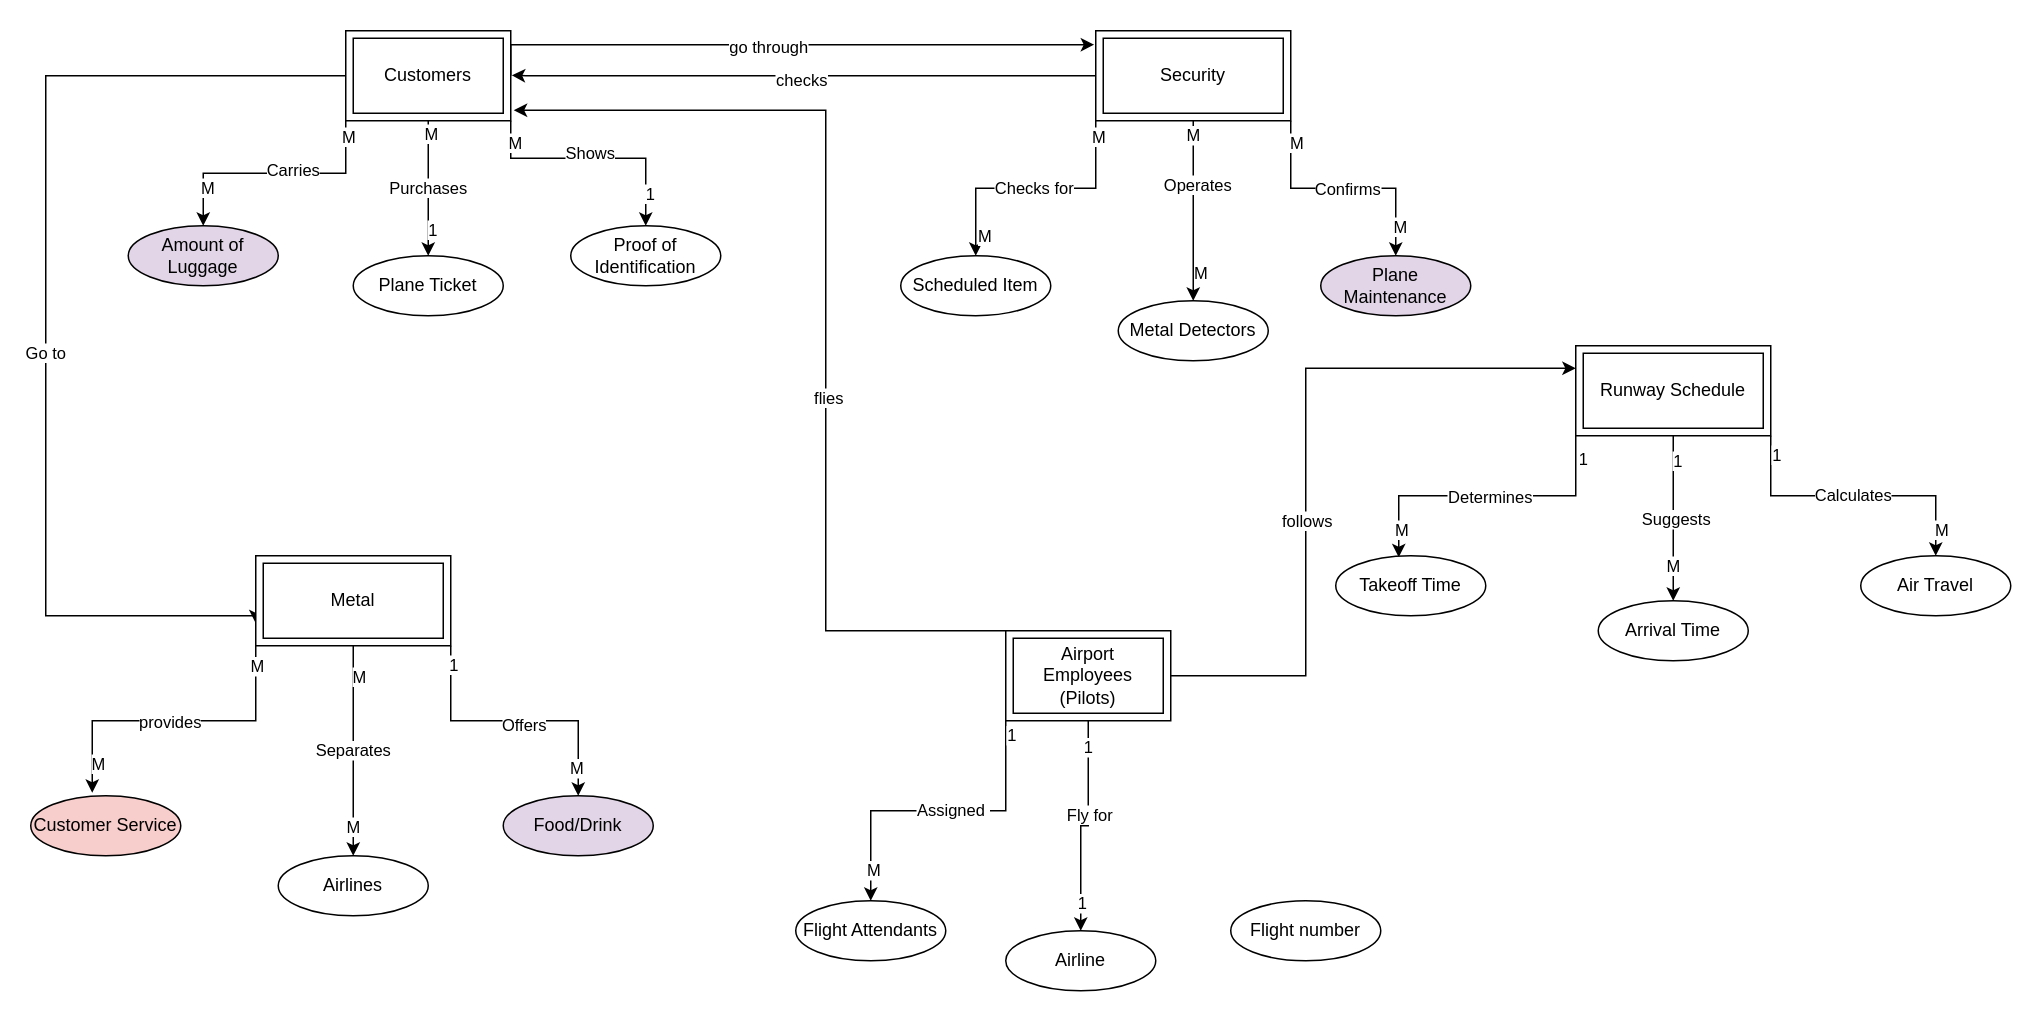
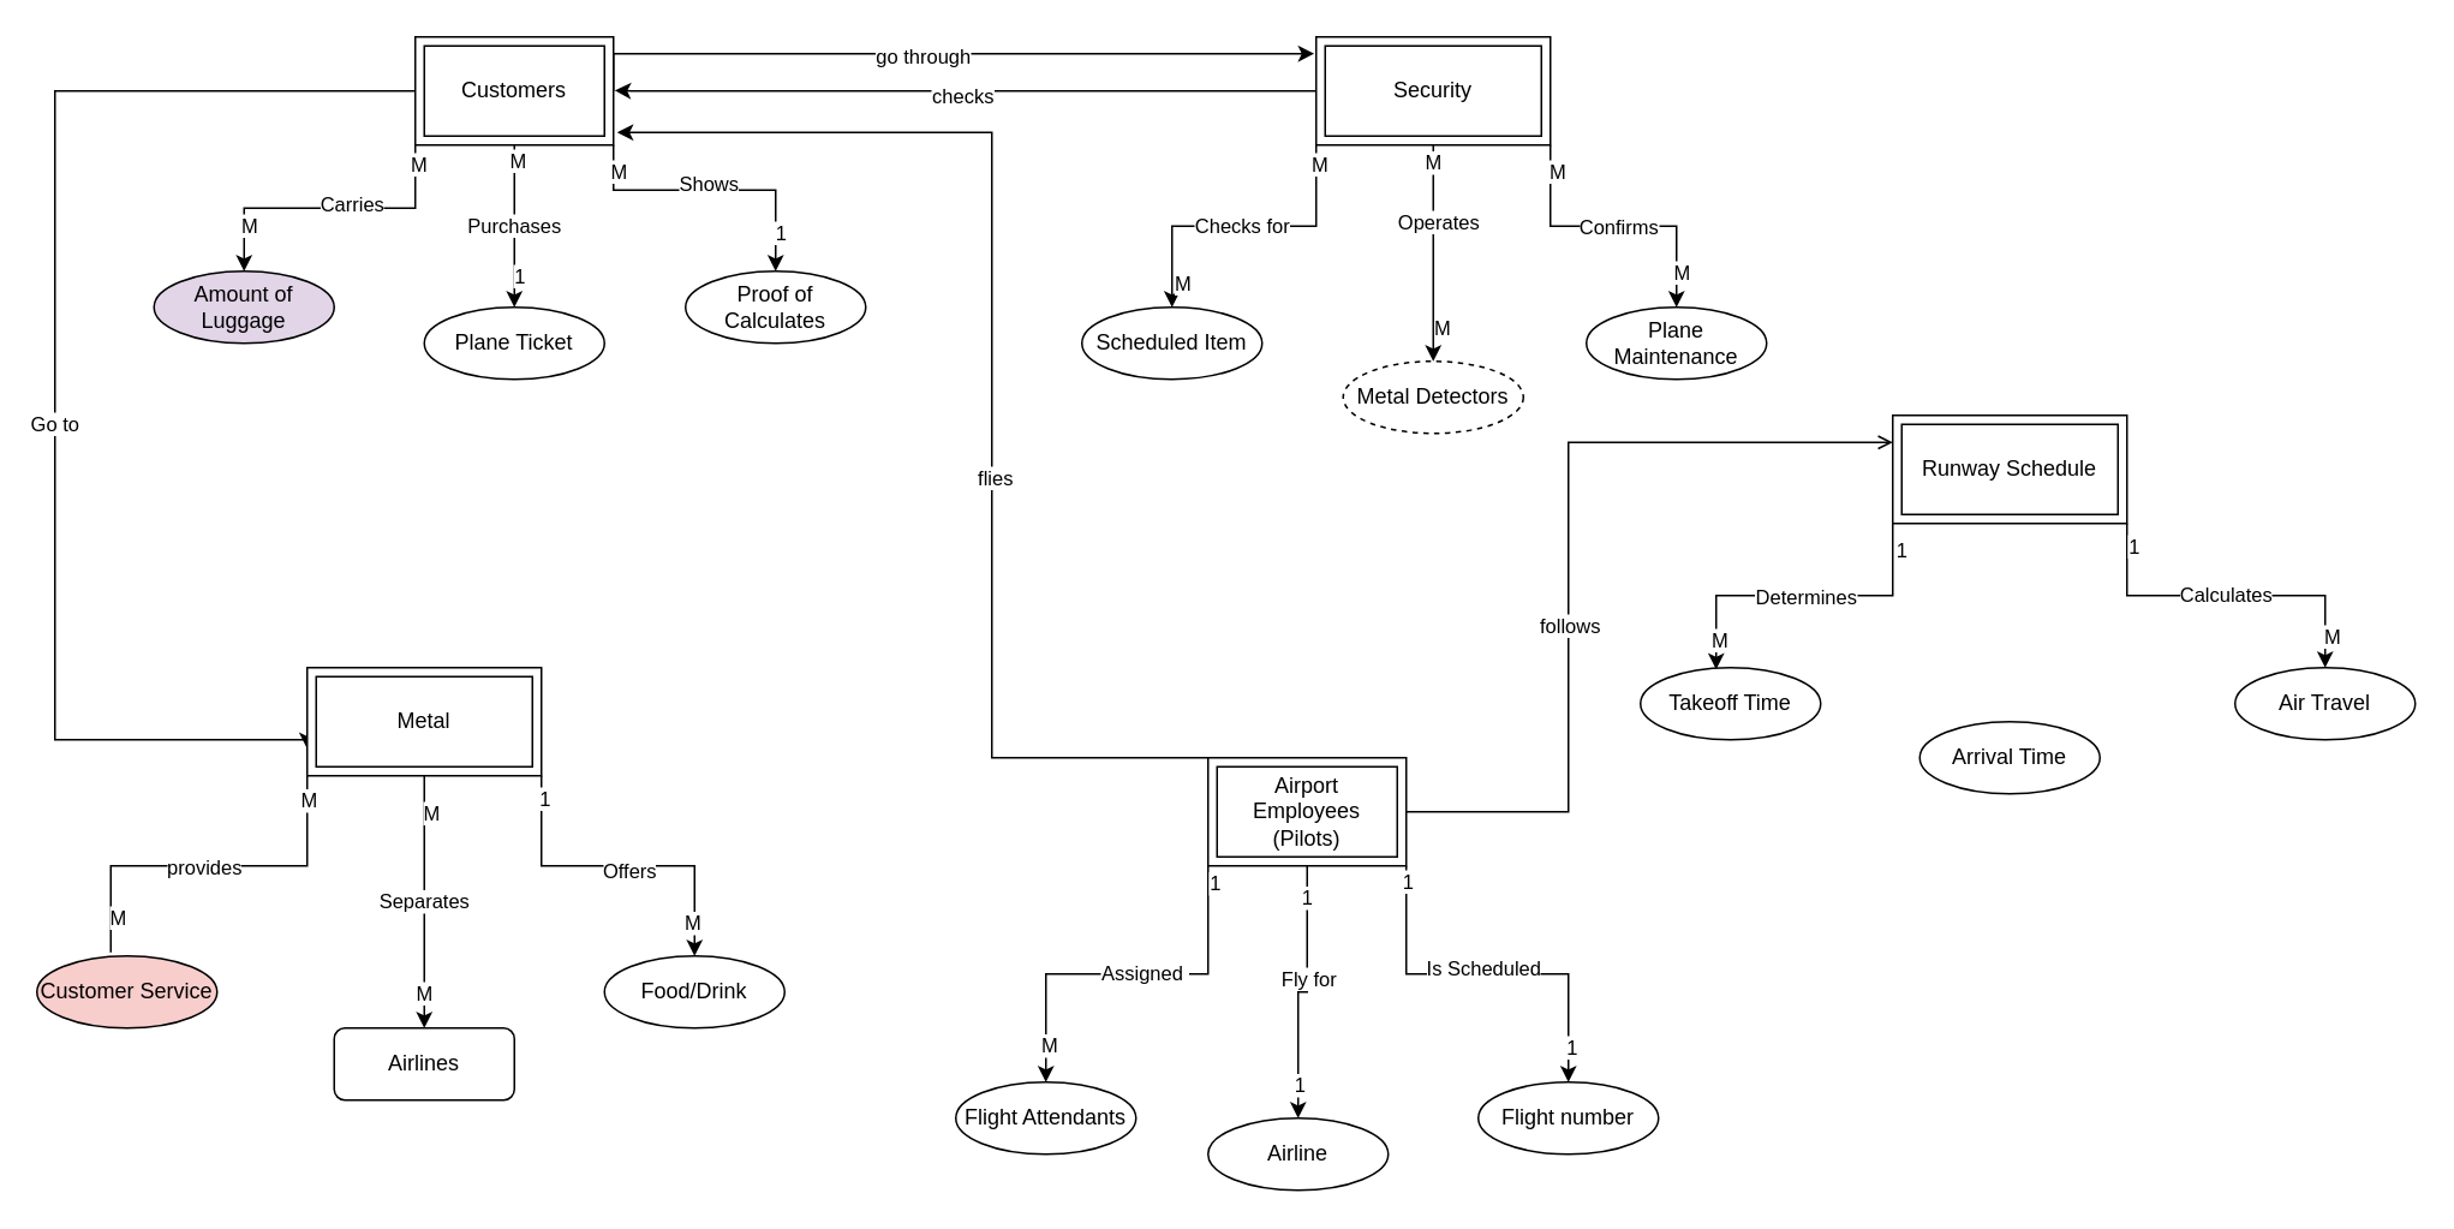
- <mxCell id="20" value="Proof of Identification" style="ellipse;whiteSpace=wrap;html=1;align=center;" vertex="1" parent="1"><mxGeometry x="380" y="150" width="100" height="40" as="geometry" /></mxCell>
+ <mxCell id="20" value="Proof of Calculates" style="ellipse;whiteSpace=wrap;html=1;align=center;" vertex="1" parent="1"><mxGeometry x="380" y="150" width="100" height="40" as="geometry" /></mxCell>
- <mxCell id="43" value="Plane Maintenance" style="ellipse;whiteSpace=wrap;html=1;align=center;fillColor=#e1d5e7;" vertex="1" parent="1"><mxGeometry x="880" y="170" width="100" height="40" as="geometry" /></mxCell>
+ <mxCell id="43" value="Plane Maintenance" style="ellipse;whiteSpace=wrap;html=1;align=center;" vertex="1" parent="1"><mxGeometry x="880" y="170" width="100" height="40" as="geometry" /></mxCell>
- <mxCell id="42" value="Metal Detectors" style="ellipse;whiteSpace=wrap;html=1;align=center;" vertex="1" parent="1"><mxGeometry x="745" y="200" width="100" height="40" as="geometry" /></mxCell>
+ <mxCell id="42" value="Metal Detectors" style="ellipse;whiteSpace=wrap;html=1;align=center;dashed=1;" vertex="1" parent="1"><mxGeometry x="745" y="200" width="100" height="40" as="geometry" /></mxCell>
- <mxCell id="35" style="edgeStyle=orthogonalEdgeStyle;rounded=0;orthogonalLoop=1;jettySize=auto;html=1;exitX=1;exitY=0.5;exitDx=0;exitDy=0;entryX=0;entryY=0.25;entryDx=0;entryDy=0;" edge="1" parent="1" source="37" target="71"><mxGeometry relative="1" as="geometry"><mxPoint x="810" y="270" as="targetPoint" /><Array as="points"><mxPoint x="870" y="450" /><mxPoint x="870" y="245" /></Array></mxGeometry></mxCell>
+ <mxCell id="35" style="edgeStyle=orthogonalEdgeStyle;rounded=0;orthogonalLoop=1;jettySize=auto;html=1;exitX=1;exitY=0.5;exitDx=0;exitDy=0;entryX=0;entryY=0.25;entryDx=0;entryDy=0;endArrow=open;" edge="1" parent="1" source="37" target="71"><mxGeometry relative="1" as="geometry"><mxPoint x="810" y="270" as="targetPoint" /><Array as="points"><mxPoint x="870" y="450" /><mxPoint x="870" y="245" /></Array></mxGeometry></mxCell>
- <mxCell id="59" style="edgeStyle=orthogonalEdgeStyle;rounded=0;orthogonalLoop=1;jettySize=auto;html=1;entryX=0.5;entryY=0;entryDx=0;entryDy=0;" edge="1" parent="1" source="71" target="87"><mxGeometry relative="1" as="geometry"><mxPoint x="1115" y="330" as="targetPoint" /></mxGeometry></mxCell>
- <mxCell id="60" value="Suggests" style="edgeLabel;html=1;align=center;verticalAlign=middle;resizable=0;points=[];" vertex="1" connectable="0" parent="59"><mxGeometry y="1" relative="1" as="geometry"><mxPoint as="offset" /></mxGeometry></mxCell>
- <mxCell id="61" value="1" style="edgeLabel;html=1;align=center;verticalAlign=middle;resizable=0;points=[];" vertex="1" connectable="0" parent="59"><mxGeometry x="-0.709" y="2" relative="1" as="geometry"><mxPoint as="offset" /></mxGeometry></mxCell>
- <mxCell id="62" value="M" style="edgeLabel;html=1;align=center;verticalAlign=middle;resizable=0;points=[];" vertex="1" connectable="0" parent="59"><mxGeometry x="0.564" y="-1" relative="1" as="geometry"><mxPoint as="offset" /></mxGeometry></mxCell>
- <mxCell id="72" value="Takeoff Time" style="ellipse;whiteSpace=wrap;html=1;align=center;" vertex="1" parent="1"><mxGeometry x="890" y="370" width="100" height="40" as="geometry" /></mxCell>
+ <mxCell id="72" value="Takeoff Time" style="ellipse;whiteSpace=wrap;html=1;align=center;" vertex="1" parent="1"><mxGeometry x="910" y="370" width="100" height="40" as="geometry" /></mxCell>
- <mxCell id="76" style="edgeStyle=orthogonalEdgeStyle;rounded=0;orthogonalLoop=1;jettySize=auto;html=1;exitX=0;exitY=1;exitDx=0;exitDy=0;entryX=0.41;entryY=-0.05;entryDx=0;entryDy=0;entryPerimeter=0;" edge="1" parent="1" source="84" target="89"><mxGeometry relative="1" as="geometry"><mxPoint x="110" y="470" as="targetPoint" /></mxGeometry></mxCell>
+ <mxCell id="76" style="edgeStyle=orthogonalEdgeStyle;rounded=0;orthogonalLoop=1;jettySize=auto;html=1;exitX=0;exitY=1;exitDx=0;exitDy=0;entryX=0.41;entryY=-0.05;entryDx=0;entryDy=0;entryPerimeter=0;endArrow=none;" edge="1" parent="1" source="84" target="89"><mxGeometry relative="1" as="geometry"><mxPoint x="110" y="470" as="targetPoint" /></mxGeometry></mxCell>
+ <mxCell id="29" style="edgeStyle=orthogonalEdgeStyle;rounded=0;orthogonalLoop=1;jettySize=auto;html=1;exitX=1;exitY=1;exitDx=0;exitDy=0;entryX=0.5;entryY=0;entryDx=0;entryDy=0;" edge="1" parent="1" source="37" target="40"><mxGeometry relative="1" as="geometry"><mxPoint x="855" y="540" as="targetPoint" /></mxGeometry></mxCell>
+ <mxCell id="30" value="Is Scheduled" style="edgeLabel;html=1;align=center;verticalAlign=middle;resizable=0;points=[];" vertex="1" connectable="0" parent="29"><mxGeometry x="-0.026" y="4" relative="1" as="geometry"><mxPoint as="offset" /></mxGeometry></mxCell>
+ <mxCell id="31" value="1" style="edgeLabel;html=1;align=center;verticalAlign=middle;resizable=0;points=[];" vertex="1" connectable="0" parent="29"><mxGeometry x="-0.926" relative="1" as="geometry"><mxPoint as="offset" /></mxGeometry></mxCell>
+ <mxCell id="32" value="1" style="edgeLabel;html=1;align=center;verticalAlign=middle;resizable=0;points=[];" vertex="1" connectable="0" parent="29"><mxGeometry x="0.81" y="1" relative="1" as="geometry"><mxPoint as="offset" /></mxGeometry></mxCell>
- <mxCell id="86" value="Food/Drink" style="ellipse;whiteSpace=wrap;html=1;align=center;fillColor=#e1d5e7;" vertex="1" parent="1"><mxGeometry x="335" y="530" width="100" height="40" as="geometry" /></mxCell>
+ <mxCell id="86" value="Food/Drink" style="ellipse;whiteSpace=wrap;html=1;align=center;" vertex="1" parent="1"><mxGeometry x="335" y="530" width="100" height="40" as="geometry" /></mxCell>
- <mxCell id="85" value="Airlines" style="ellipse;whiteSpace=wrap;html=1;align=center;" vertex="1" parent="1"><mxGeometry x="185" y="570" width="100" height="40" as="geometry" /></mxCell>
+ <mxCell id="85" value="Airlines" style="whiteSpace=wrap;html=1;align=center;rounded=1;" vertex="1" parent="1"><mxGeometry x="185" y="570" width="100" height="40" as="geometry" /></mxCell>
